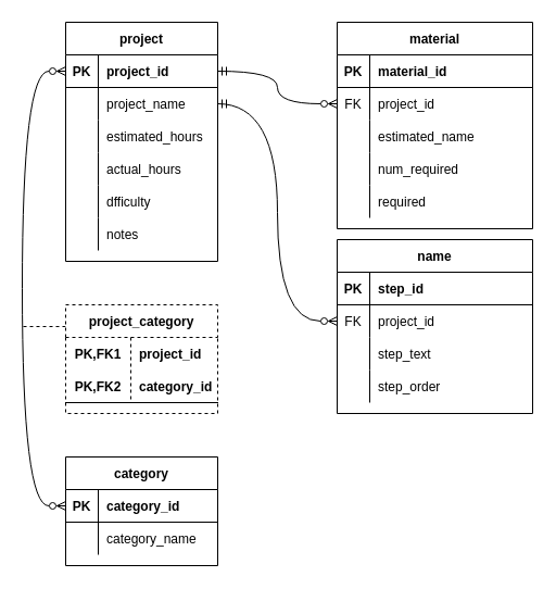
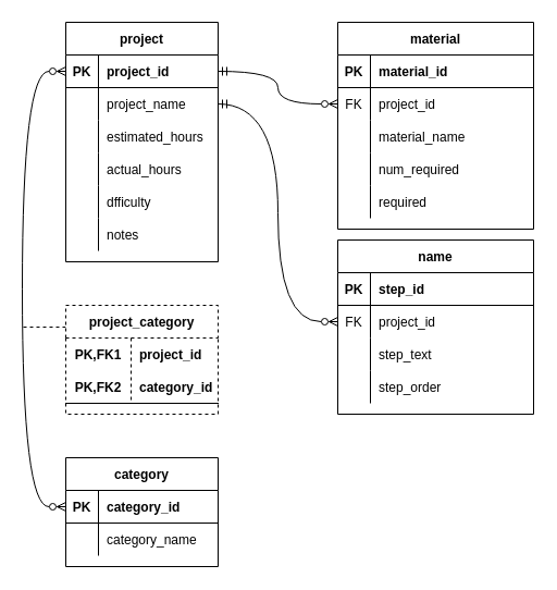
- <mxCell id="31" value="estimated_name" style="shape=partialRectangle;connectable=0;fillColor=none;top=0;left=0;bottom=0;right=0;align=left;spacingLeft=6;overflow=hidden;" parent="29" vertex="1"><mxGeometry x="30" width="150" height="30" as="geometry"><mxRectangle width="150" height="30" as="alternateBounds" /></mxGeometry></mxCell>
+ <mxCell id="31" value="material_name" style="shape=partialRectangle;connectable=0;fillColor=none;top=0;left=0;bottom=0;right=0;align=left;spacingLeft=6;overflow=hidden;" parent="29" vertex="1"><mxGeometry x="30" width="150" height="30" as="geometry"><mxRectangle width="150" height="30" as="alternateBounds" /></mxGeometry></mxCell>
